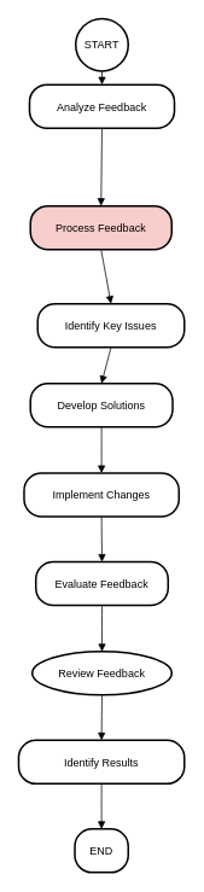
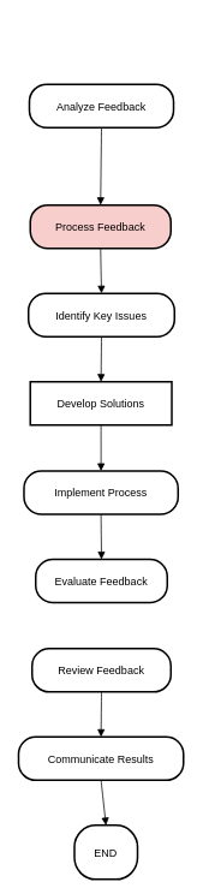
- <mxCell id="2" value="START" style="ellipse;aspect=fixed;strokeWidth=2;whiteSpace=wrap;" vertex="1" parent="1"><mxGeometry x="83" y="20" width="58" height="58" as="geometry" /></mxCell>
- <mxCell id="12" value="" style="curved=1;startArrow=none;endArrow=block;exitX=0.49;exitY=1;entryX=0.5;entryY=0;" edge="1" parent="1" source="2" target="3"><mxGeometry relative="1" as="geometry"><Array as="points" /></mxGeometry></mxCell>
- <mxCell id="5" value="Identify Key Issues" style="rounded=1;arcSize=40;strokeWidth=2" vertex="1" parent="1"><mxGeometry x="41" y="335" width="162" height="48" as="geometry" /></mxCell>
+ <mxCell id="5" value="Identify Key Issues" style="rounded=1;arcSize=40;strokeWidth=2" vertex="1" parent="1"><mxGeometry x="31" y="325" width="162" height="48" as="geometry" /></mxCell>
- <mxCell id="6" value="Develop Solutions" style="rounded=1;arcSize=40;strokeWidth=2" vertex="1" parent="1"><mxGeometry x="33" y="423" width="157" height="48" as="geometry" /></mxCell>
+ <mxCell id="6" value="Develop Solutions" style="arcSize=40;strokeWidth=2;rounded=0;" vertex="1" parent="1"><mxGeometry x="33" y="423" width="157" height="48" as="geometry" /></mxCell>
- <mxCell id="7" value="Implement Changes" style="rounded=1;arcSize=40;strokeWidth=2" vertex="1" parent="1"><mxGeometry x="26" y="522" width="171" height="48" as="geometry" /></mxCell>
+ <mxCell id="7" value="Implement Process" style="rounded=1;arcSize=40;strokeWidth=2" vertex="1" parent="1"><mxGeometry x="26" y="522" width="171" height="48" as="geometry" /></mxCell>
- <mxCell id="18" value="" style="curved=1;startArrow=none;endArrow=block;exitX=0.5;exitY=1.01;entryX=0.5;entryY=-0.01;" edge="1" parent="1" source="8" target="9"><mxGeometry relative="1" as="geometry"><Array as="points" /></mxGeometry></mxCell>
- <mxCell id="9" value="Review Feedback" style="ellipse;arcSize=40;strokeWidth=2;" vertex="1" parent="1"><mxGeometry x="35" y="719" width="154" height="48" as="geometry" /></mxCell>
+ <mxCell id="9" value="Review Feedback" style="rounded=1;arcSize=40;strokeWidth=2" vertex="1" parent="1"><mxGeometry x="35" y="719" width="154" height="48" as="geometry" /></mxCell>
- <mxCell id="10" value="Identify Results" style="rounded=1;arcSize=40;strokeWidth=2" vertex="1" parent="1"><mxGeometry x="20" y="817" width="183" height="48" as="geometry" /></mxCell>
+ <mxCell id="10" value="Communicate Results" style="rounded=1;arcSize=40;strokeWidth=2" vertex="1" parent="1"><mxGeometry x="20" y="817" width="183" height="48" as="geometry" /></mxCell>
- <mxCell id="11" value="END" style="rounded=1;arcSize=40;strokeWidth=2" vertex="1" parent="1"><mxGeometry x="82" y="915" width="59" height="48" as="geometry" /></mxCell>
+ <mxCell id="11" value="END" style="rounded=1;arcSize=40;strokeWidth=2" vertex="1" parent="1"><mxGeometry x="82" y="915" width="70" height="60" as="geometry" /></mxCell>
